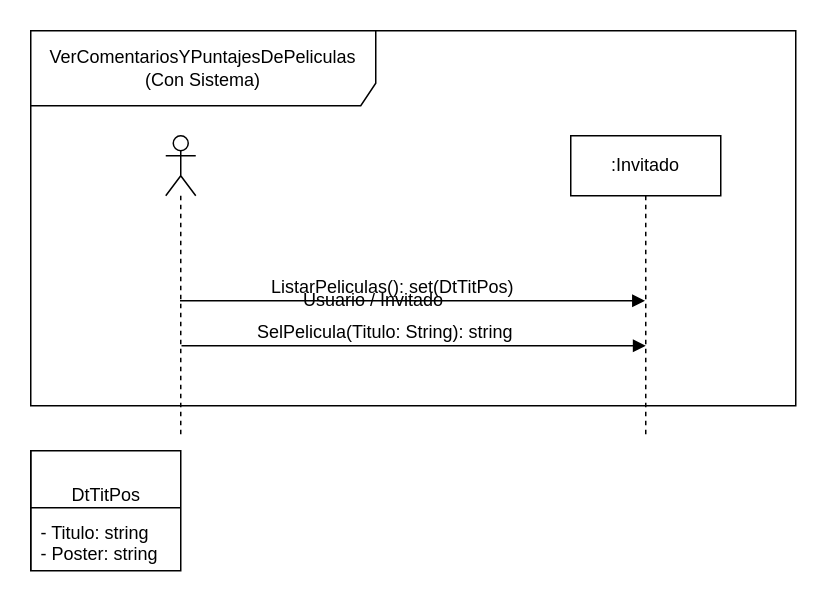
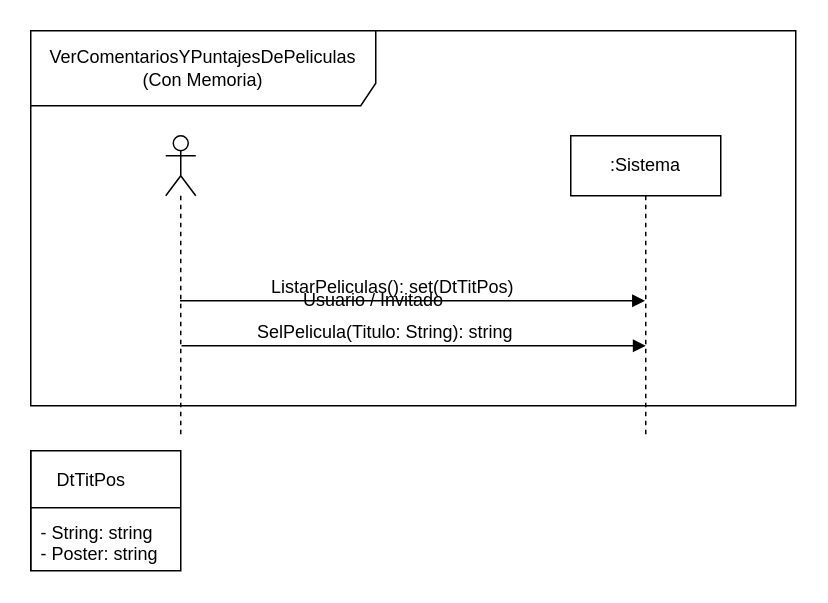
- <mxCell id="2" value="VerComentariosYPuntajesDePeliculas&lt;br&gt;(Con Sistema)&lt;br&gt;" style="shape=umlFrame;whiteSpace=wrap;html=1;width=230;height=50;" vertex="1" parent="1"><mxGeometry x="20" y="20" width="510" height="250" as="geometry" /></mxCell>
+ <mxCell id="2" value="VerComentariosYPuntajesDePeliculas&lt;br&gt;(Con Memoria)&lt;br&gt;" style="shape=umlFrame;whiteSpace=wrap;html=1;width=230;height=50;" vertex="1" parent="1"><mxGeometry x="20" y="20" width="510" height="250" as="geometry" /></mxCell>
- <mxCell id="4" value=":Invitado" style="shape=umlLifeline;perimeter=lifelinePerimeter;whiteSpace=wrap;html=1;container=1;collapsible=0;recursiveResize=0;outlineConnect=0;" vertex="1" parent="1"><mxGeometry x="380" y="90" width="100" height="200" as="geometry" /></mxCell>
+ <mxCell id="4" value=":Sistema" style="shape=umlLifeline;perimeter=lifelinePerimeter;whiteSpace=wrap;html=1;container=1;collapsible=0;recursiveResize=0;outlineConnect=0;" vertex="1" parent="1"><mxGeometry x="380" y="90" width="100" height="200" as="geometry" /></mxCell>
- <mxCell id="11" value="DtTitPos" style="text;html=1;resizable=0;points=[];autosize=1;align=center;verticalAlign=top;spacingTop=-4;" vertex="1" parent="1"><mxGeometry x="40" y="320" width="60" height="20" as="geometry" /></mxCell>
+ <mxCell id="11" value="DtTitPos" style="text;html=1;resizable=0;points=[];autosize=1;align=center;verticalAlign=top;spacingTop=-4;" vertex="1" parent="1"><mxGeometry x="30" y="310" width="60" height="20" as="geometry" /></mxCell>
- <mxCell id="12" value="- Titulo: string&lt;br&gt;- Poster: string&lt;br&gt;" style="text;html=1;resizable=0;points=[];autosize=1;align=left;verticalAlign=top;spacingTop=-4;" vertex="1" parent="1"><mxGeometry x="25" y="345" width="90" height="30" as="geometry" /></mxCell>
+ <mxCell id="12" value="- String: string&lt;br&gt;- Poster: string&lt;br&gt;" style="text;html=1;resizable=0;points=[];autosize=1;align=left;verticalAlign=top;spacingTop=-4;" vertex="1" parent="1"><mxGeometry x="25" y="345" width="90" height="30" as="geometry" /></mxCell>
